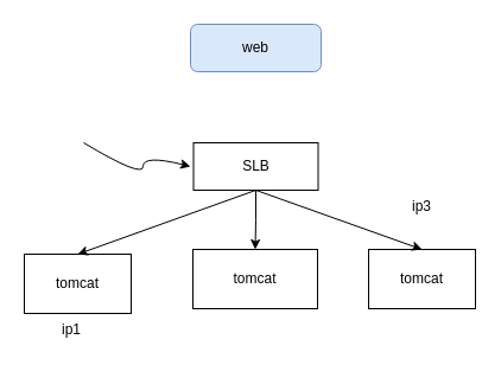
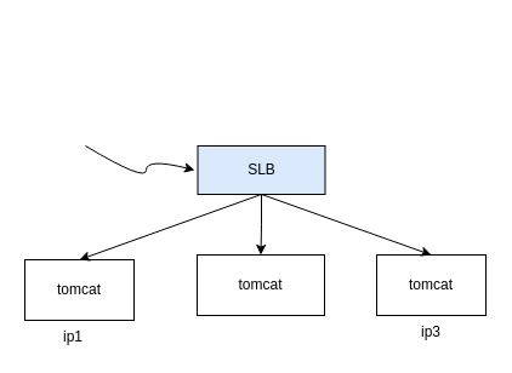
- <mxCell id="2" value="web" style="rounded=1;whiteSpace=wrap;html=1;fillColor=#dae8fc;strokeColor=#6c8ebf;" vertex="1" parent="1"><mxGeometry x="160" y="20" width="110" height="40" as="geometry" /></mxCell>
- <mxCell id="4" value="SLB" style="rounded=0;whiteSpace=wrap;html=1;" vertex="1" parent="1"><mxGeometry x="162.5" y="120" width="105" height="40" as="geometry" /></mxCell>
+ <mxCell id="4" value="SLB" style="rounded=0;whiteSpace=wrap;html=1;fillColor=#dae8fc;" vertex="1" parent="1"><mxGeometry x="162.5" y="120" width="105" height="40" as="geometry" /></mxCell>
- <mxCell id="11" value="ip3" style="text;html=1;strokeColor=none;fillColor=none;align=center;verticalAlign=middle;whiteSpace=wrap;rounded=0;" vertex="1" parent="1"><mxGeometry x="335" y="164" width="40" height="20" as="geometry" /></mxCell>
+ <mxCell id="11" value="ip3" style="text;html=1;strokeColor=none;fillColor=none;align=center;verticalAlign=middle;whiteSpace=wrap;rounded=0;" vertex="1" parent="1"><mxGeometry x="335" y="264" width="40" height="20" as="geometry" /></mxCell>
